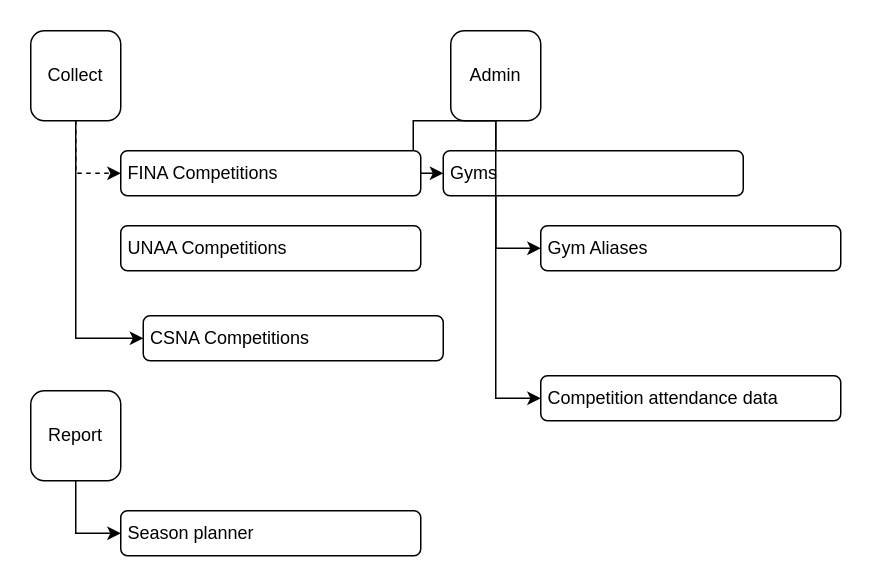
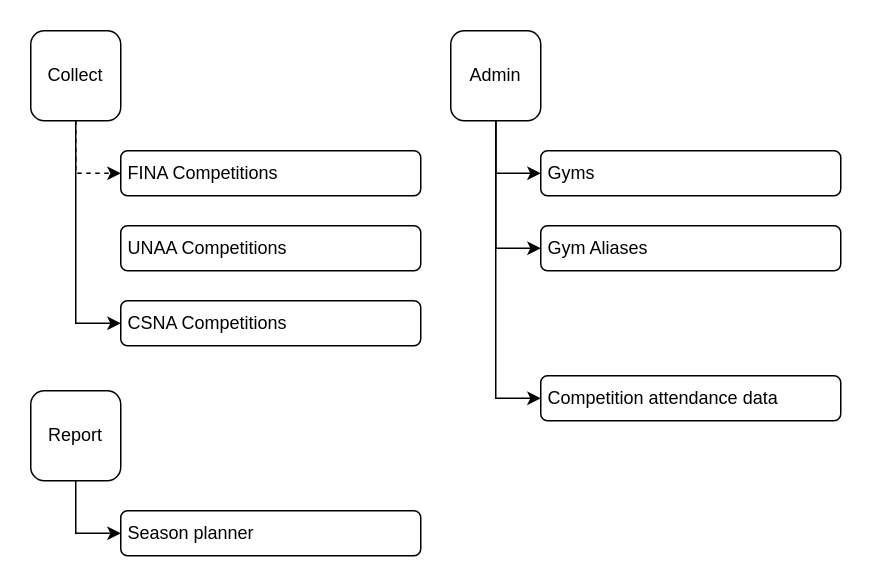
- <mxCell id="14" value="Gyms" style="rounded=1;whiteSpace=wrap;html=1;fillColor=default;fontColor=#000000;fontStyle=0;gradientColor=none;align=left;spacingLeft=3;" parent="1" vertex="1"><mxGeometry x="295" y="100" width="200" height="30" as="geometry" /></mxCell>
+ <mxCell id="14" value="Gyms" style="rounded=1;whiteSpace=wrap;html=1;fillColor=default;fontColor=#000000;fontStyle=0;gradientColor=none;align=left;spacingLeft=3;" parent="1" vertex="1"><mxGeometry x="360" y="100" width="200" height="30" as="geometry" /></mxCell>
- <mxCell id="11" value="CSNA Competitions" style="rounded=1;whiteSpace=wrap;html=1;fillColor=default;fontColor=#000000;fontStyle=0;gradientColor=none;align=left;spacingLeft=3;" parent="1" vertex="1"><mxGeometry x="95" y="210" width="200" height="30" as="geometry" /></mxCell>
+ <mxCell id="11" value="CSNA Competitions" style="rounded=1;whiteSpace=wrap;html=1;fillColor=default;fontColor=#000000;fontStyle=0;gradientColor=none;align=left;spacingLeft=3;" parent="1" vertex="1"><mxGeometry x="80" y="200" width="200" height="30" as="geometry" /></mxCell>
